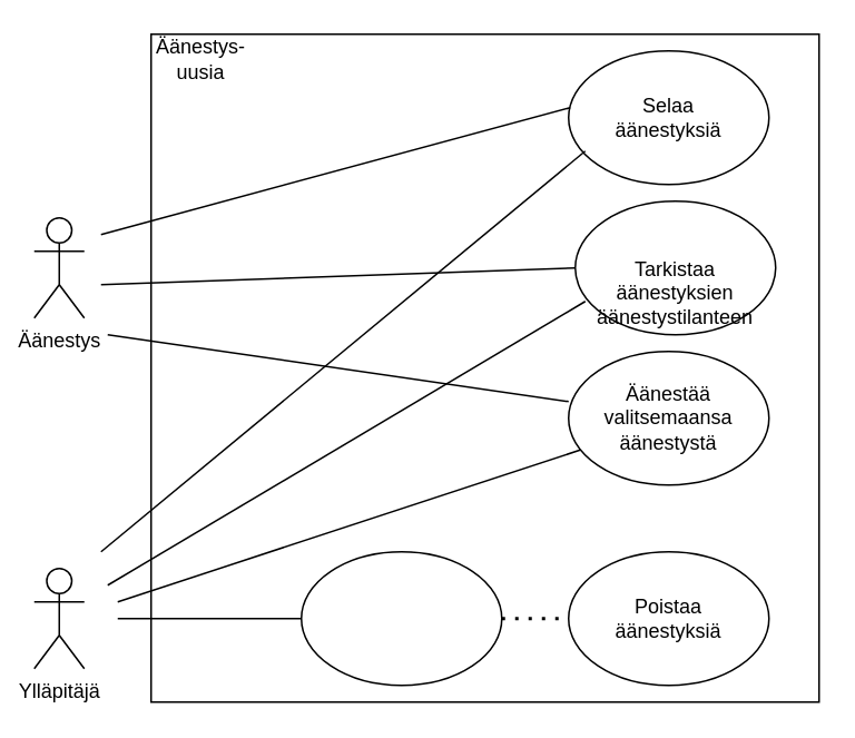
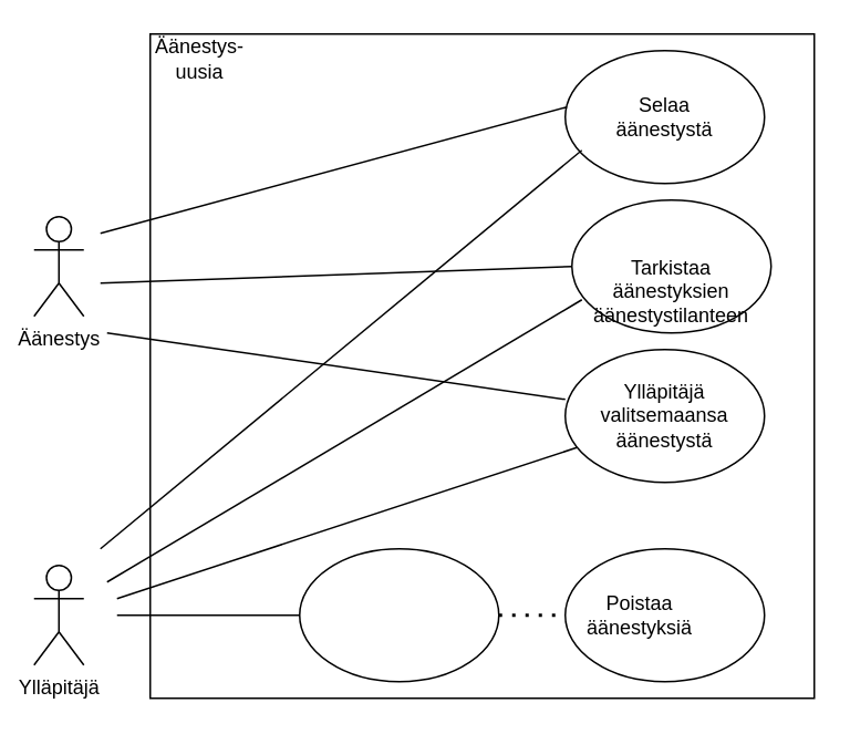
- <mxCell id="18" value="Selaa äänestyksiä" style="text;strokeColor=none;align=center;fillColor=none;html=1;verticalAlign=middle;whiteSpace=wrap;rounded=0;" parent="1" vertex="1"><mxGeometry x="370" y="55" width="60" height="30" as="geometry" /></mxCell>
+ <mxCell id="18" value="Selaa äänestystä" style="text;strokeColor=none;align=center;fillColor=none;html=1;verticalAlign=middle;whiteSpace=wrap;rounded=0;" parent="1" vertex="1"><mxGeometry x="370" y="55" width="60" height="30" as="geometry" /></mxCell>
- <mxCell id="20" value="Äänestää valitsemaansa äänestystä" style="text;strokeColor=none;align=center;fillColor=none;html=1;verticalAlign=middle;whiteSpace=wrap;rounded=0;" parent="1" vertex="1"><mxGeometry x="370" y="225" width="60" height="50" as="geometry" /></mxCell>
+ <mxCell id="20" value="Ylläpitäjä valitsemaansa äänestystä" style="text;strokeColor=none;align=center;fillColor=none;html=1;verticalAlign=middle;whiteSpace=wrap;rounded=0;" parent="1" vertex="1"><mxGeometry x="370" y="225" width="60" height="50" as="geometry" /></mxCell>
- <mxCell id="17" value="Poistaa äänestyksiä" style="text;strokeColor=none;align=center;fillColor=none;html=1;verticalAlign=middle;whiteSpace=wrap;rounded=0;" parent="1" vertex="1"><mxGeometry x="370" y="355" width="60" height="30" as="geometry" /></mxCell>
+ <mxCell id="17" value="Poistaa äänestyksiä" style="text;strokeColor=none;align=center;fillColor=none;html=1;verticalAlign=middle;whiteSpace=wrap;rounded=0;" parent="1" vertex="1"><mxGeometry x="355" y="355" width="60" height="30" as="geometry" /></mxCell>
